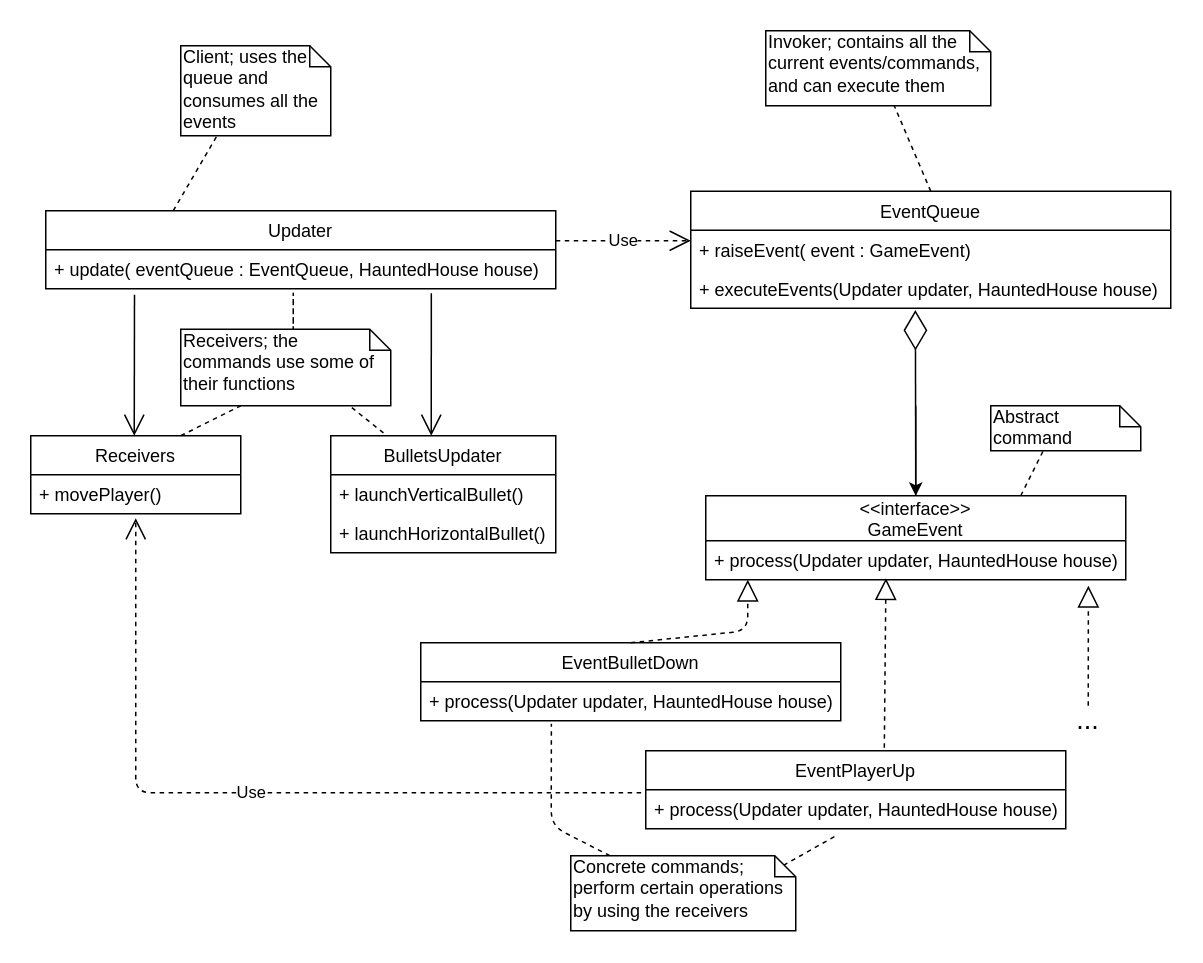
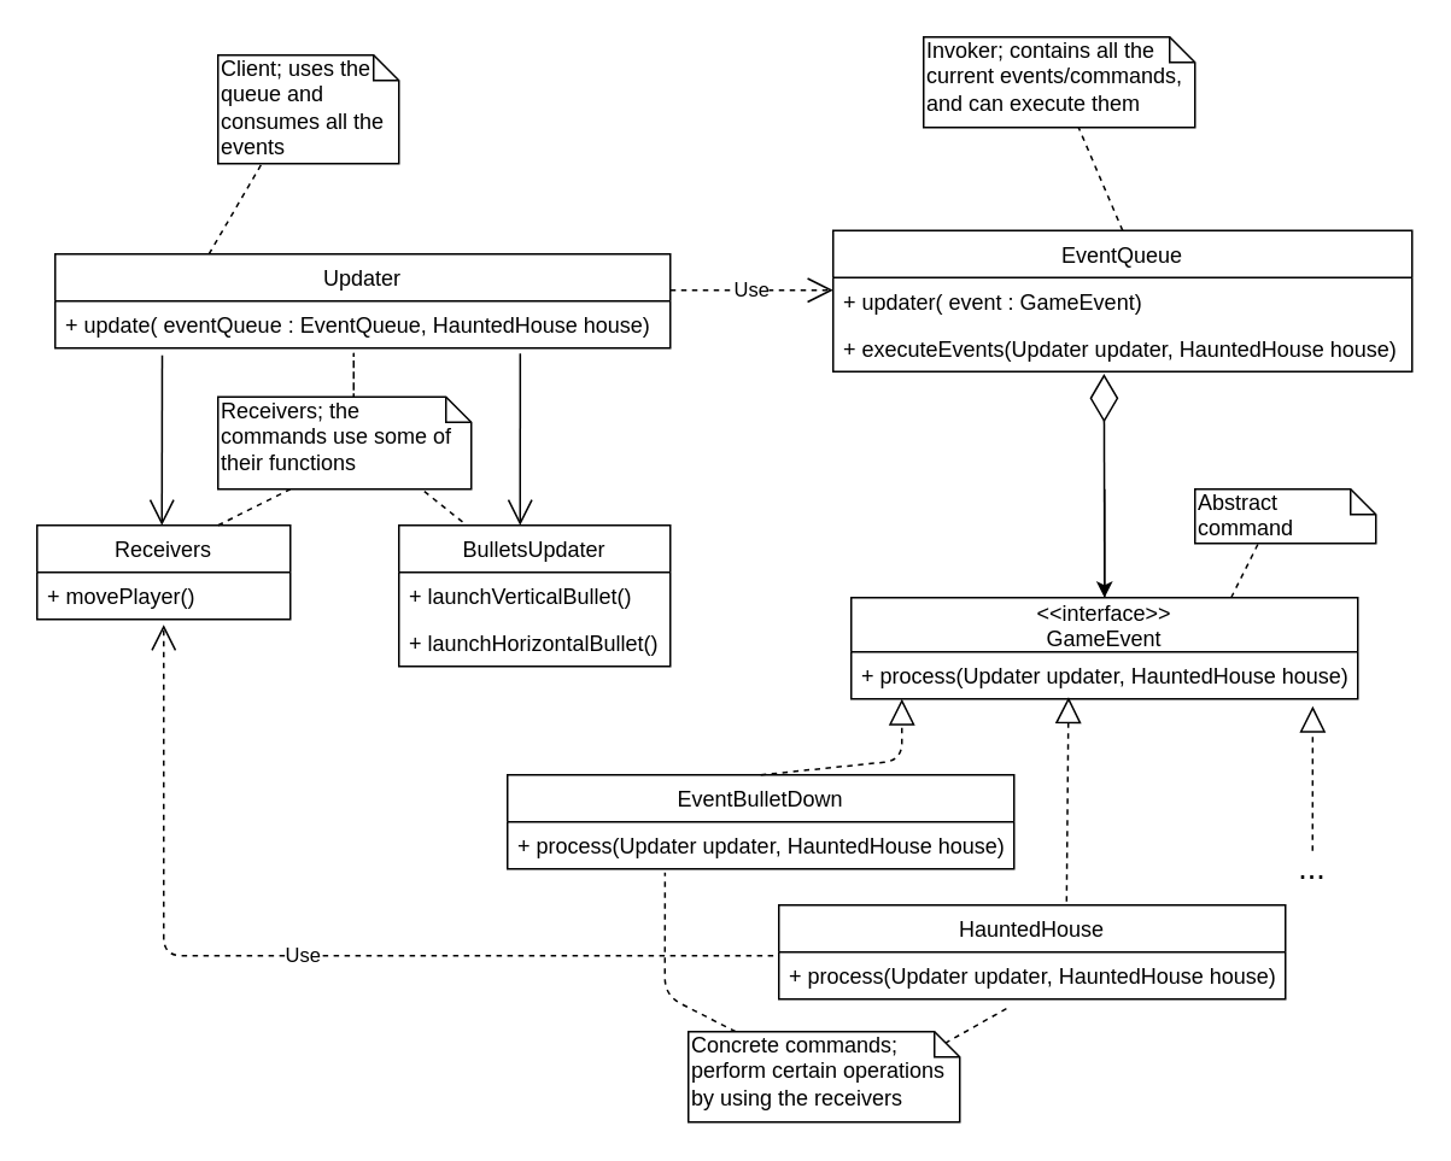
- <mxCell id="8" value="+ raiseEvent( event : GameEvent)" style="text;strokeColor=none;fillColor=none;align=left;verticalAlign=top;spacingLeft=4;spacingRight=4;overflow=hidden;rotatable=0;points=[[0,0.5],[1,0.5]];portConstraint=eastwest;" parent="7" vertex="1"><mxGeometry y="26" width="320" height="26" as="geometry" /></mxCell>
+ <mxCell id="8" value="+ updater( event : GameEvent)" style="text;strokeColor=none;fillColor=none;align=left;verticalAlign=top;spacingLeft=4;spacingRight=4;overflow=hidden;rotatable=0;points=[[0,0.5],[1,0.5]];portConstraint=eastwest;" parent="7" vertex="1"><mxGeometry y="26" width="320" height="26" as="geometry" /></mxCell>
- <mxCell id="24" value="EventPlayerUp" style="swimlane;fontStyle=0;childLayout=stackLayout;horizontal=1;startSize=26;fillColor=none;horizontalStack=0;resizeParent=1;resizeParentMax=0;resizeLast=0;collapsible=1;marginBottom=0;" parent="1" vertex="1"><mxGeometry x="430" y="500" width="280" height="52" as="geometry" /></mxCell>
+ <mxCell id="24" value="HauntedHouse" style="swimlane;fontStyle=0;childLayout=stackLayout;horizontal=1;startSize=26;fillColor=none;horizontalStack=0;resizeParent=1;resizeParentMax=0;resizeLast=0;collapsible=1;marginBottom=0;" parent="1" vertex="1"><mxGeometry x="430" y="500" width="280" height="52" as="geometry" /></mxCell>
